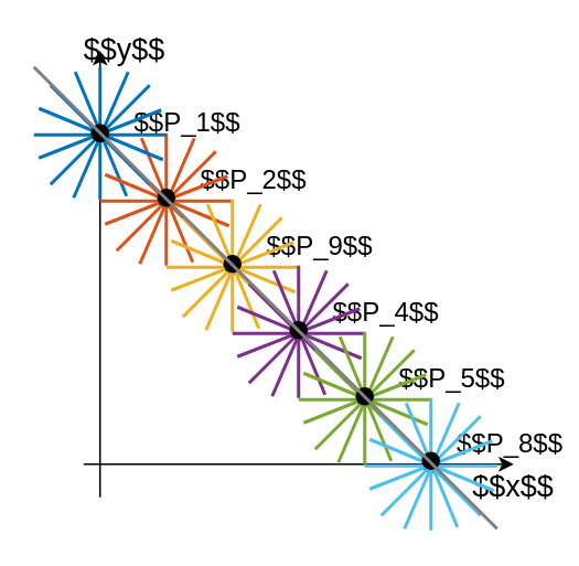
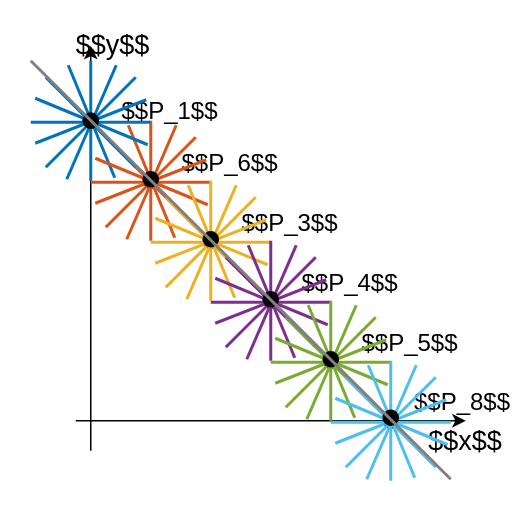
- <mxCell id="12" value="$$P_2$$" style="text;html=1;strokeColor=none;fillColor=none;align=center;verticalAlign=middle;whiteSpace=wrap;rounded=0;fontSize=16;" parent="1" vertex="1"><mxGeometry x="133" y="98" width="40" height="20" as="geometry" /></mxCell>
+ <mxCell id="12" value="$$P_6$$" style="text;html=1;strokeColor=none;fillColor=none;align=center;verticalAlign=middle;whiteSpace=wrap;rounded=0;fontSize=16;" parent="1" vertex="1"><mxGeometry x="133" y="98" width="40" height="20" as="geometry" /></mxCell>
- <mxCell id="13" value="$$P_9$$" style="text;html=1;strokeColor=none;fillColor=none;align=center;verticalAlign=middle;whiteSpace=wrap;rounded=0;fontSize=16;" parent="1" vertex="1"><mxGeometry x="173" y="138" width="40" height="20" as="geometry" /></mxCell>
+ <mxCell id="13" value="$$P_3$$" style="text;html=1;strokeColor=none;fillColor=none;align=center;verticalAlign=middle;whiteSpace=wrap;rounded=0;fontSize=16;" parent="1" vertex="1"><mxGeometry x="173" y="138" width="40" height="20" as="geometry" /></mxCell>
